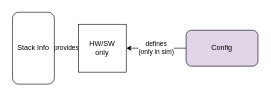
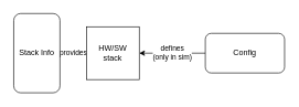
- <mxCell id="5" value="HW/SW&lt;br&gt;only" style="whiteSpace=wrap;html=1;aspect=fixed;" vertex="1" parent="1"><mxGeometry x="130" y="40" width="80" height="80" as="geometry" /></mxCell>
+ <mxCell id="5" value="HW/SW&lt;br&gt;stack" style="whiteSpace=wrap;html=1;aspect=fixed;" vertex="1" parent="1"><mxGeometry x="130" y="40" width="80" height="80" as="geometry" /></mxCell>
- <mxCell id="3" value="Config" style="rounded=1;whiteSpace=wrap;html=1;fillColor=#e1d5e7;" vertex="1" parent="1"><mxGeometry x="310" y="50" width="120" height="60" as="geometry" /></mxCell>
+ <mxCell id="3" value="Config" style="rounded=1;whiteSpace=wrap;html=1;" vertex="1" parent="1"><mxGeometry x="310" y="50" width="120" height="60" as="geometry" /></mxCell>
